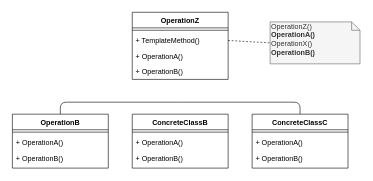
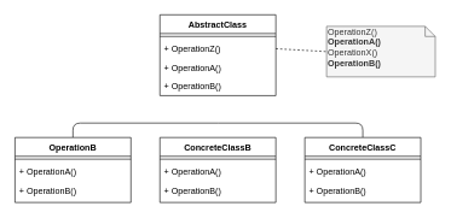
- <mxCell id="18" value="OperationZ" style="swimlane;fontStyle=1;align=center;verticalAlign=top;childLayout=stackLayout;horizontal=1;startSize=26;horizontalStack=0;resizeParent=1;resizeLast=0;collapsible=1;marginBottom=0;rounded=0;shadow=0;strokeWidth=1;" vertex="1" parent="1"><mxGeometry x="220" y="20" width="160" height="112" as="geometry"><mxRectangle x="340" y="380" width="170" height="26" as="alternateBounds" /></mxGeometry></mxCell>
+ <mxCell id="18" value="AbstractClass" style="swimlane;fontStyle=1;align=center;verticalAlign=top;childLayout=stackLayout;horizontal=1;startSize=26;horizontalStack=0;resizeParent=1;resizeLast=0;collapsible=1;marginBottom=0;rounded=0;shadow=0;strokeWidth=1;" vertex="1" parent="1"><mxGeometry x="220" y="20" width="160" height="112" as="geometry"><mxRectangle x="340" y="380" width="170" height="26" as="alternateBounds" /></mxGeometry></mxCell>
- <mxCell id="20" value="+ TemplateMethod()" style="text;align=left;verticalAlign=top;spacingLeft=4;spacingRight=4;overflow=hidden;rotatable=0;points=[[0,0.5],[1,0.5]];portConstraint=eastwest;" vertex="1" parent="18"><mxGeometry y="34" width="160" height="26" as="geometry" /></mxCell>
+ <mxCell id="20" value="+ OperationZ()" style="text;align=left;verticalAlign=top;spacingLeft=4;spacingRight=4;overflow=hidden;rotatable=0;points=[[0,0.5],[1,0.5]];portConstraint=eastwest;" vertex="1" parent="18"><mxGeometry y="34" width="160" height="26" as="geometry" /></mxCell>
